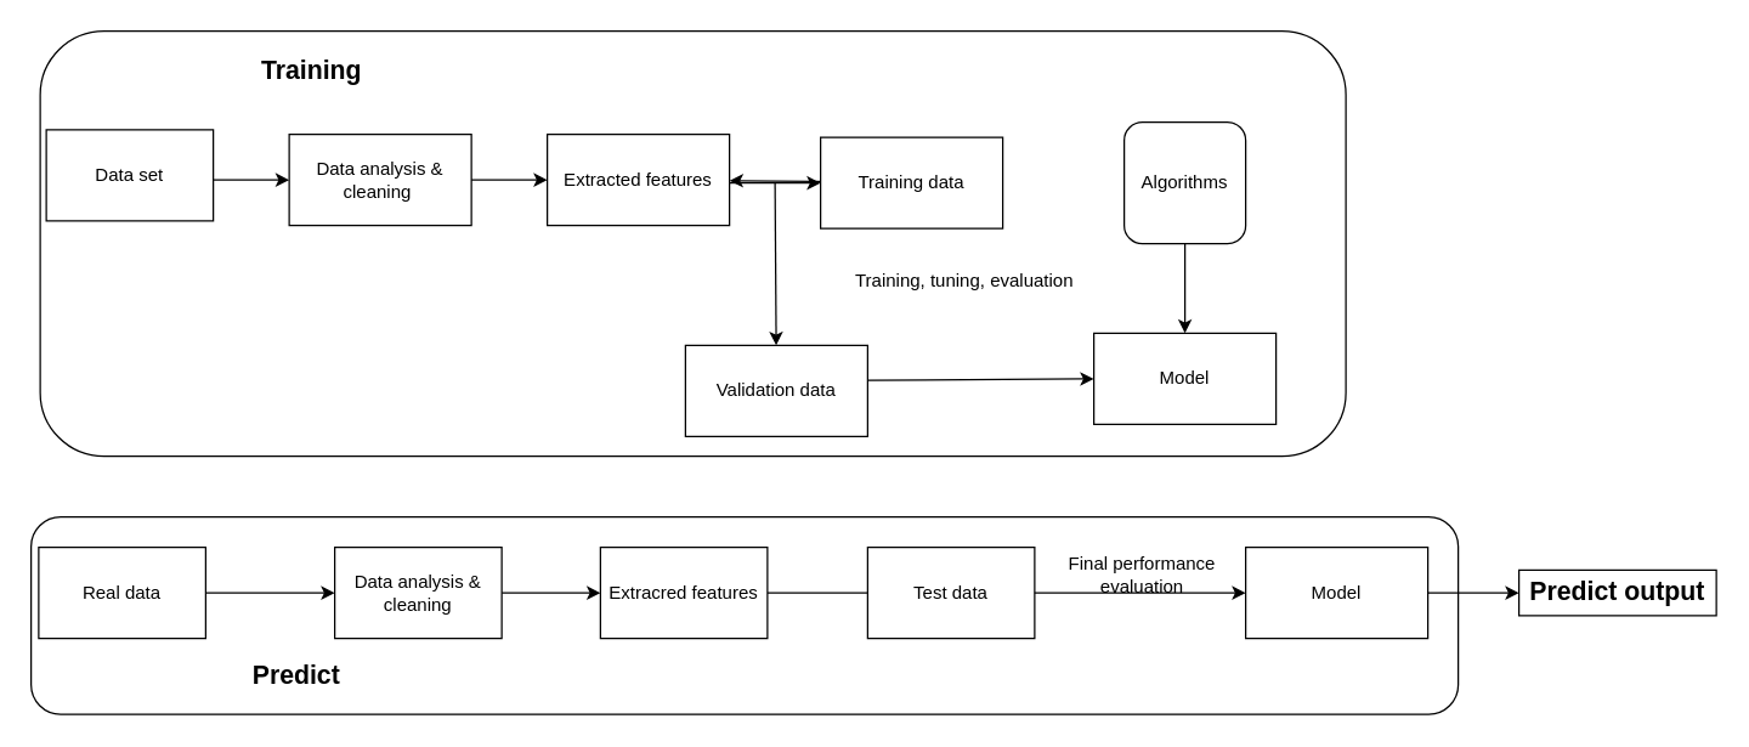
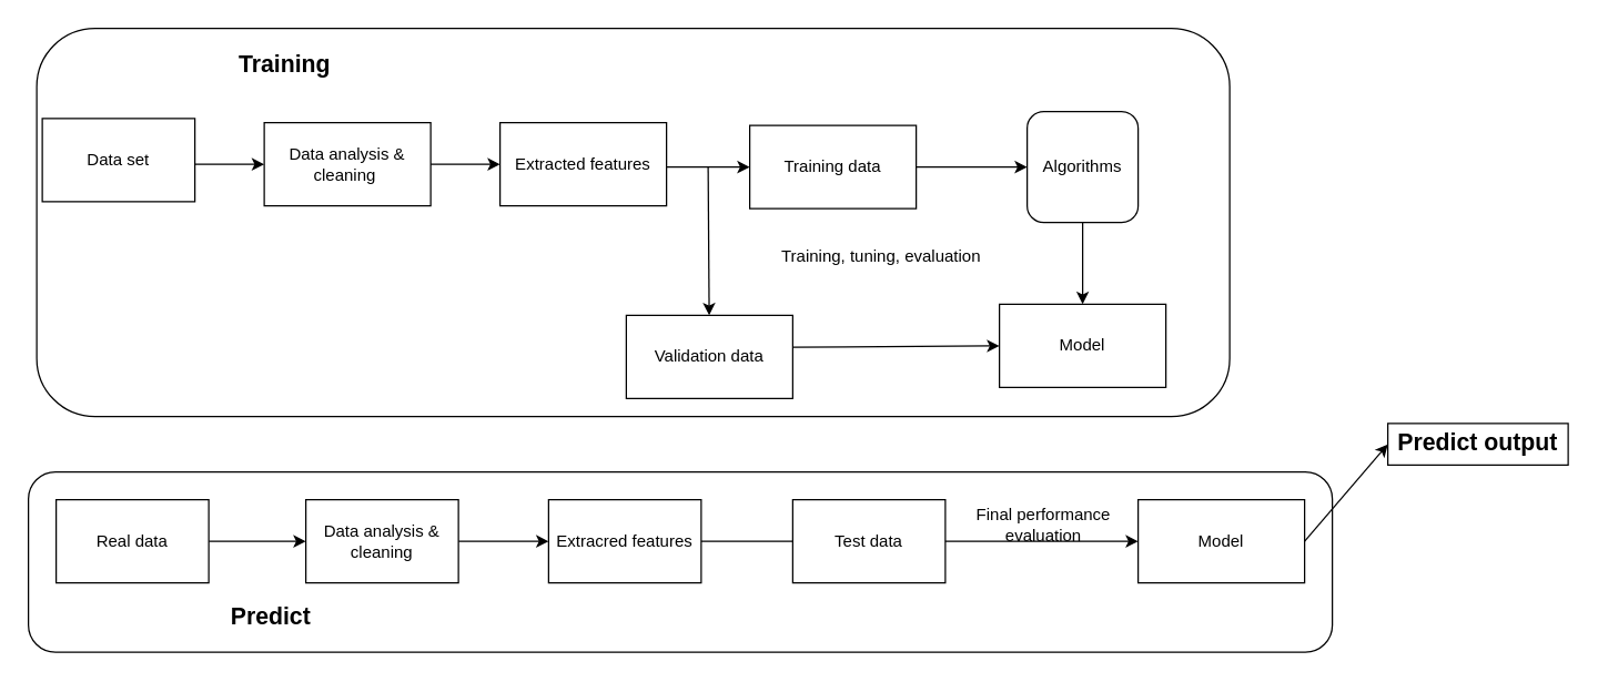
- <mxCell id="11" value="" style="endArrow=classic;html=1;rounded=0;exitX=1;exitY=0.5;exitDx=0;exitDy=0;" edge="1" parent="1" source="13" target="8"><mxGeometry width="50" height="50" relative="1" as="geometry"><mxPoint x="450" y="120" as="sourcePoint" /><mxPoint x="500" y="70" as="targetPoint" /></mxGeometry></mxCell>
+ <mxCell id="11" value="" style="endArrow=classic;html=1;rounded=0;exitX=1;exitY=0.5;exitDx=0;exitDy=0;entryX=0;entryY=0.5;entryDx=0;entryDy=0;" edge="1" parent="1" source="13" target="10"><mxGeometry width="50" height="50" relative="1" as="geometry"><mxPoint x="450" y="120" as="sourcePoint" /><mxPoint x="500" y="70" as="targetPoint" /></mxGeometry></mxCell>
- <mxCell id="21" value="Real data" style="rounded=0;whiteSpace=wrap;html=1;" vertex="1" parent="1"><mxGeometry x="25" y="360" width="110" height="60" as="geometry" /></mxCell>
+ <mxCell id="21" value="Real data" style="rounded=0;whiteSpace=wrap;html=1;" vertex="1" parent="1"><mxGeometry x="40" y="360" width="110" height="60" as="geometry" /></mxCell>
- <mxCell id="33" value="Predict output" style="text;html=1;strokeColor=default;fillColor=none;align=center;verticalAlign=middle;whiteSpace=wrap;rounded=0;fontSize=17;fontStyle=1" vertex="1" parent="1"><mxGeometry x="1000" y="375" width="130" height="30" as="geometry" /></mxCell>
+ <mxCell id="33" value="Predict output" style="text;html=1;strokeColor=default;fillColor=none;align=center;verticalAlign=middle;whiteSpace=wrap;rounded=0;fontSize=17;fontStyle=1" vertex="1" parent="1"><mxGeometry x="1000" y="305" width="130" height="30" as="geometry" /></mxCell>
